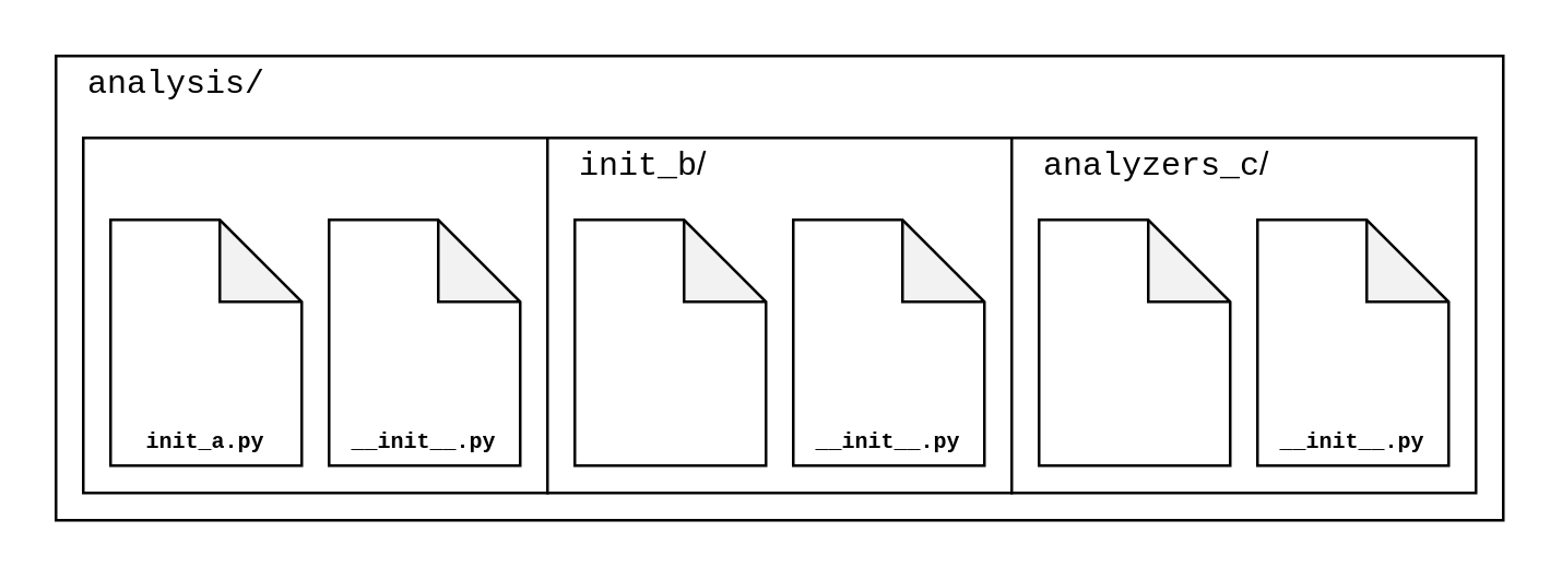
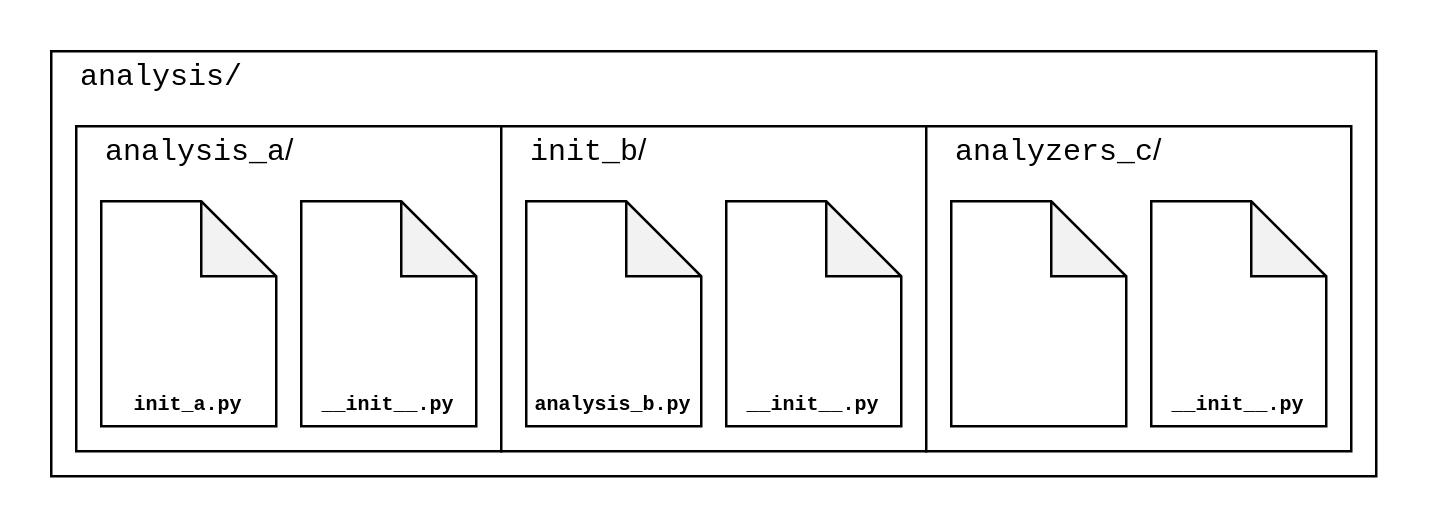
+ <mxCell id="5" value="&lt;font face=&quot;Courier New&quot;&gt;analysis_a&lt;/font&gt;/" style="text;html=1;strokeColor=none;fillColor=none;align=left;verticalAlign=middle;whiteSpace=wrap;rounded=0;" vertex="1" parent="1"><mxGeometry x="40" y="50" width="100" height="20" as="geometry" /></mxCell>
+ <mxCell id="20" value="&lt;b&gt;&lt;font style=&quot;font-size: 8px&quot; face=&quot;Courier New&quot;&gt;analysis_b.py&lt;/font&gt;&lt;/b&gt;" style="text;html=1;strokeColor=none;fillColor=none;align=center;verticalAlign=middle;whiteSpace=wrap;rounded=0;" vertex="1" parent="1"><mxGeometry x="210" y="150" width="70" height="20" as="geometry" /></mxCell>
